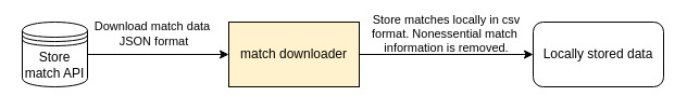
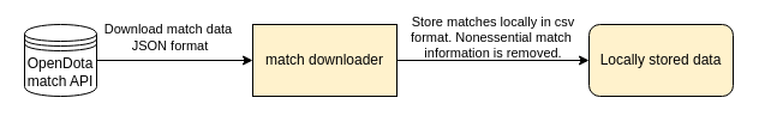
- <mxCell id="8" value="Locally stored data" style="rounded=1;whiteSpace=wrap;html=1;labelBackgroundColor=none;" vertex="1" parent="1"><mxGeometry x="490" y="20" width="120" height="60" as="geometry" /></mxCell>
+ <mxCell id="8" value="Locally stored data" style="rounded=1;whiteSpace=wrap;html=1;labelBackgroundColor=none;fillColor=#fff2cc;" vertex="1" parent="1"><mxGeometry x="490" y="20" width="120" height="60" as="geometry" /></mxCell>
- <mxCell id="7" value="Store&lt;br&gt;match API" style="shape=datastore;whiteSpace=wrap;html=1;" vertex="1" parent="1"><mxGeometry x="20" y="20" width="60" height="60" as="geometry" /></mxCell>
+ <mxCell id="7" value="OpenDota&lt;br&gt;match API" style="shape=datastore;whiteSpace=wrap;html=1;" vertex="1" parent="1"><mxGeometry x="20" y="20" width="60" height="60" as="geometry" /></mxCell>
